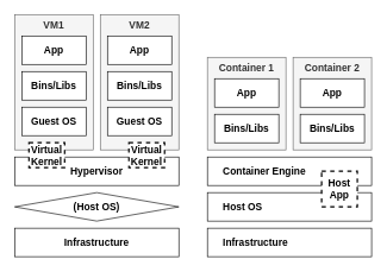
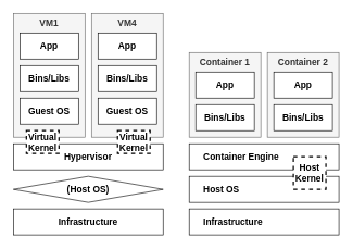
- <mxCell id="4" value="VM2" style="rounded=0;whiteSpace=wrap;html=1;horizontal=1;verticalAlign=top;fontSize=14;fontStyle=1;fillColor=#f5f5f5;fontColor=#333333;strokeColor=#666666;" vertex="1" parent="1"><mxGeometry x="140" y="20" width="110" height="190" as="geometry" /></mxCell>
+ <mxCell id="4" value="VM4" style="rounded=0;whiteSpace=wrap;html=1;horizontal=1;verticalAlign=top;fontSize=14;fontStyle=1;fillColor=#f5f5f5;fontColor=#333333;strokeColor=#666666;" vertex="1" parent="1"><mxGeometry x="140" y="20" width="110" height="190" as="geometry" /></mxCell>
- <mxCell id="19" value="Host App" style="rounded=0;whiteSpace=wrap;html=1;horizontal=1;verticalAlign=middle;fontSize=14;fontStyle=1;strokeWidth=2;dashed=1;" vertex="1" parent="1"><mxGeometry x="450" y="240" width="50" height="50" as="geometry" /></mxCell>
+ <mxCell id="19" value="Host Kernel" style="rounded=0;whiteSpace=wrap;html=1;horizontal=1;verticalAlign=middle;fontSize=14;fontStyle=1;strokeWidth=2;dashed=1;" vertex="1" parent="1"><mxGeometry x="450" y="240" width="50" height="50" as="geometry" /></mxCell>
